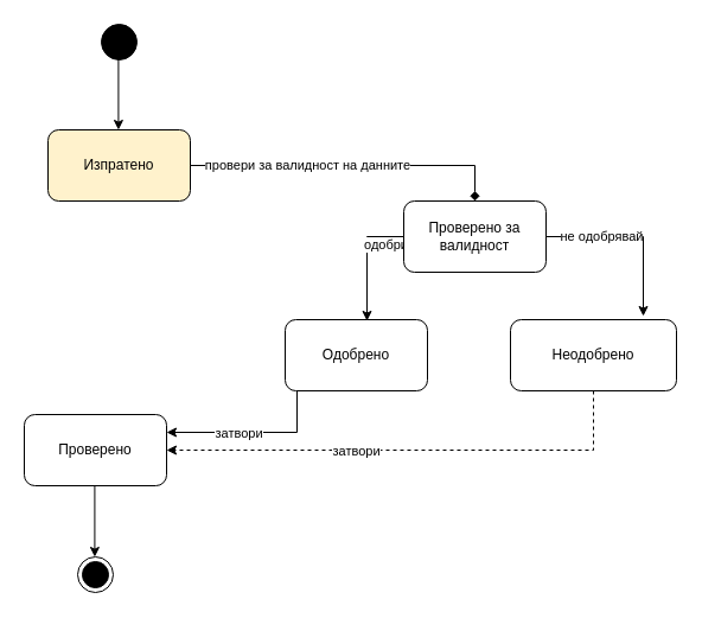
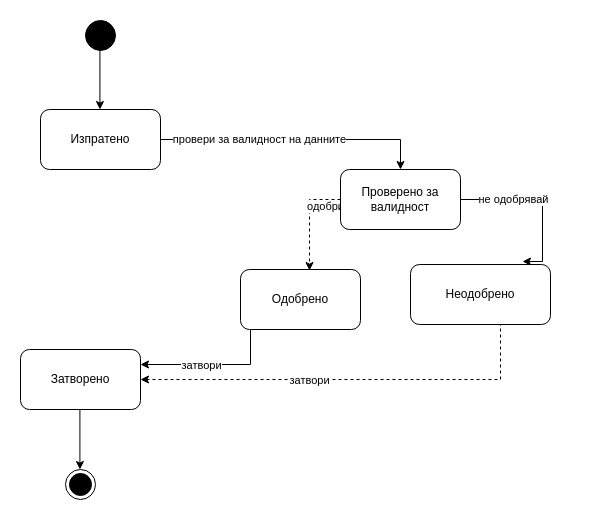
- <mxCell id="4" value="Изпратено" style="rounded=1;whiteSpace=wrap;html=1;fillColor=#fff2cc;" vertex="1" parent="1"><mxGeometry x="40" y="109" width="120" height="60" as="geometry" /></mxCell>
+ <mxCell id="4" value="Изпратено" style="rounded=1;whiteSpace=wrap;html=1;" vertex="1" parent="1"><mxGeometry x="40" y="109" width="120" height="60" as="geometry" /></mxCell>
- <mxCell id="2" style="edgeStyle=orthogonalEdgeStyle;rounded=0;orthogonalLoop=1;jettySize=auto;html=1;entryX=0.5;entryY=0;entryDx=0;entryDy=0;endArrow=diamond;" edge="1" parent="1" source="4" target="10"><mxGeometry relative="1" as="geometry" /></mxCell>
+ <mxCell id="2" style="edgeStyle=orthogonalEdgeStyle;rounded=0;orthogonalLoop=1;jettySize=auto;html=1;entryX=0.5;entryY=0;entryDx=0;entryDy=0;" edge="1" parent="1" source="4" target="10"><mxGeometry relative="1" as="geometry" /></mxCell>
- <mxCell id="6" style="edgeStyle=orthogonalEdgeStyle;rounded=0;orthogonalLoop=1;jettySize=auto;html=1;exitX=0;exitY=0.5;exitDx=0;exitDy=0;entryX=0.575;entryY=0.017;entryDx=0;entryDy=0;entryPerimeter=0;" edge="1" parent="1" source="10" target="13"><mxGeometry relative="1" as="geometry" /></mxCell>
+ <mxCell id="6" style="edgeStyle=orthogonalEdgeStyle;rounded=0;orthogonalLoop=1;jettySize=auto;html=1;exitX=0;exitY=0.5;exitDx=0;exitDy=0;entryX=0.575;entryY=0.017;entryDx=0;entryDy=0;entryPerimeter=0;dashed=1;" edge="1" parent="1" source="10" target="13"><mxGeometry relative="1" as="geometry" /></mxCell>
- <mxCell id="16" value="Неодобрено" style="rounded=1;whiteSpace=wrap;html=1;" vertex="1" parent="1"><mxGeometry x="430" y="269" width="140" height="60" as="geometry" /></mxCell>
+ <mxCell id="16" value="Неодобрено" style="rounded=1;whiteSpace=wrap;html=1;" vertex="1" parent="1"><mxGeometry x="410" y="264" width="140" height="60" as="geometry" /></mxCell>
- <mxCell id="5" value="Проверено" style="rounded=1;whiteSpace=wrap;html=1;" vertex="1" parent="1"><mxGeometry x="20" y="349" width="120" height="60" as="geometry" /></mxCell>
+ <mxCell id="5" value="Затворено" style="rounded=1;whiteSpace=wrap;html=1;" vertex="1" parent="1"><mxGeometry x="20" y="349" width="120" height="60" as="geometry" /></mxCell>
